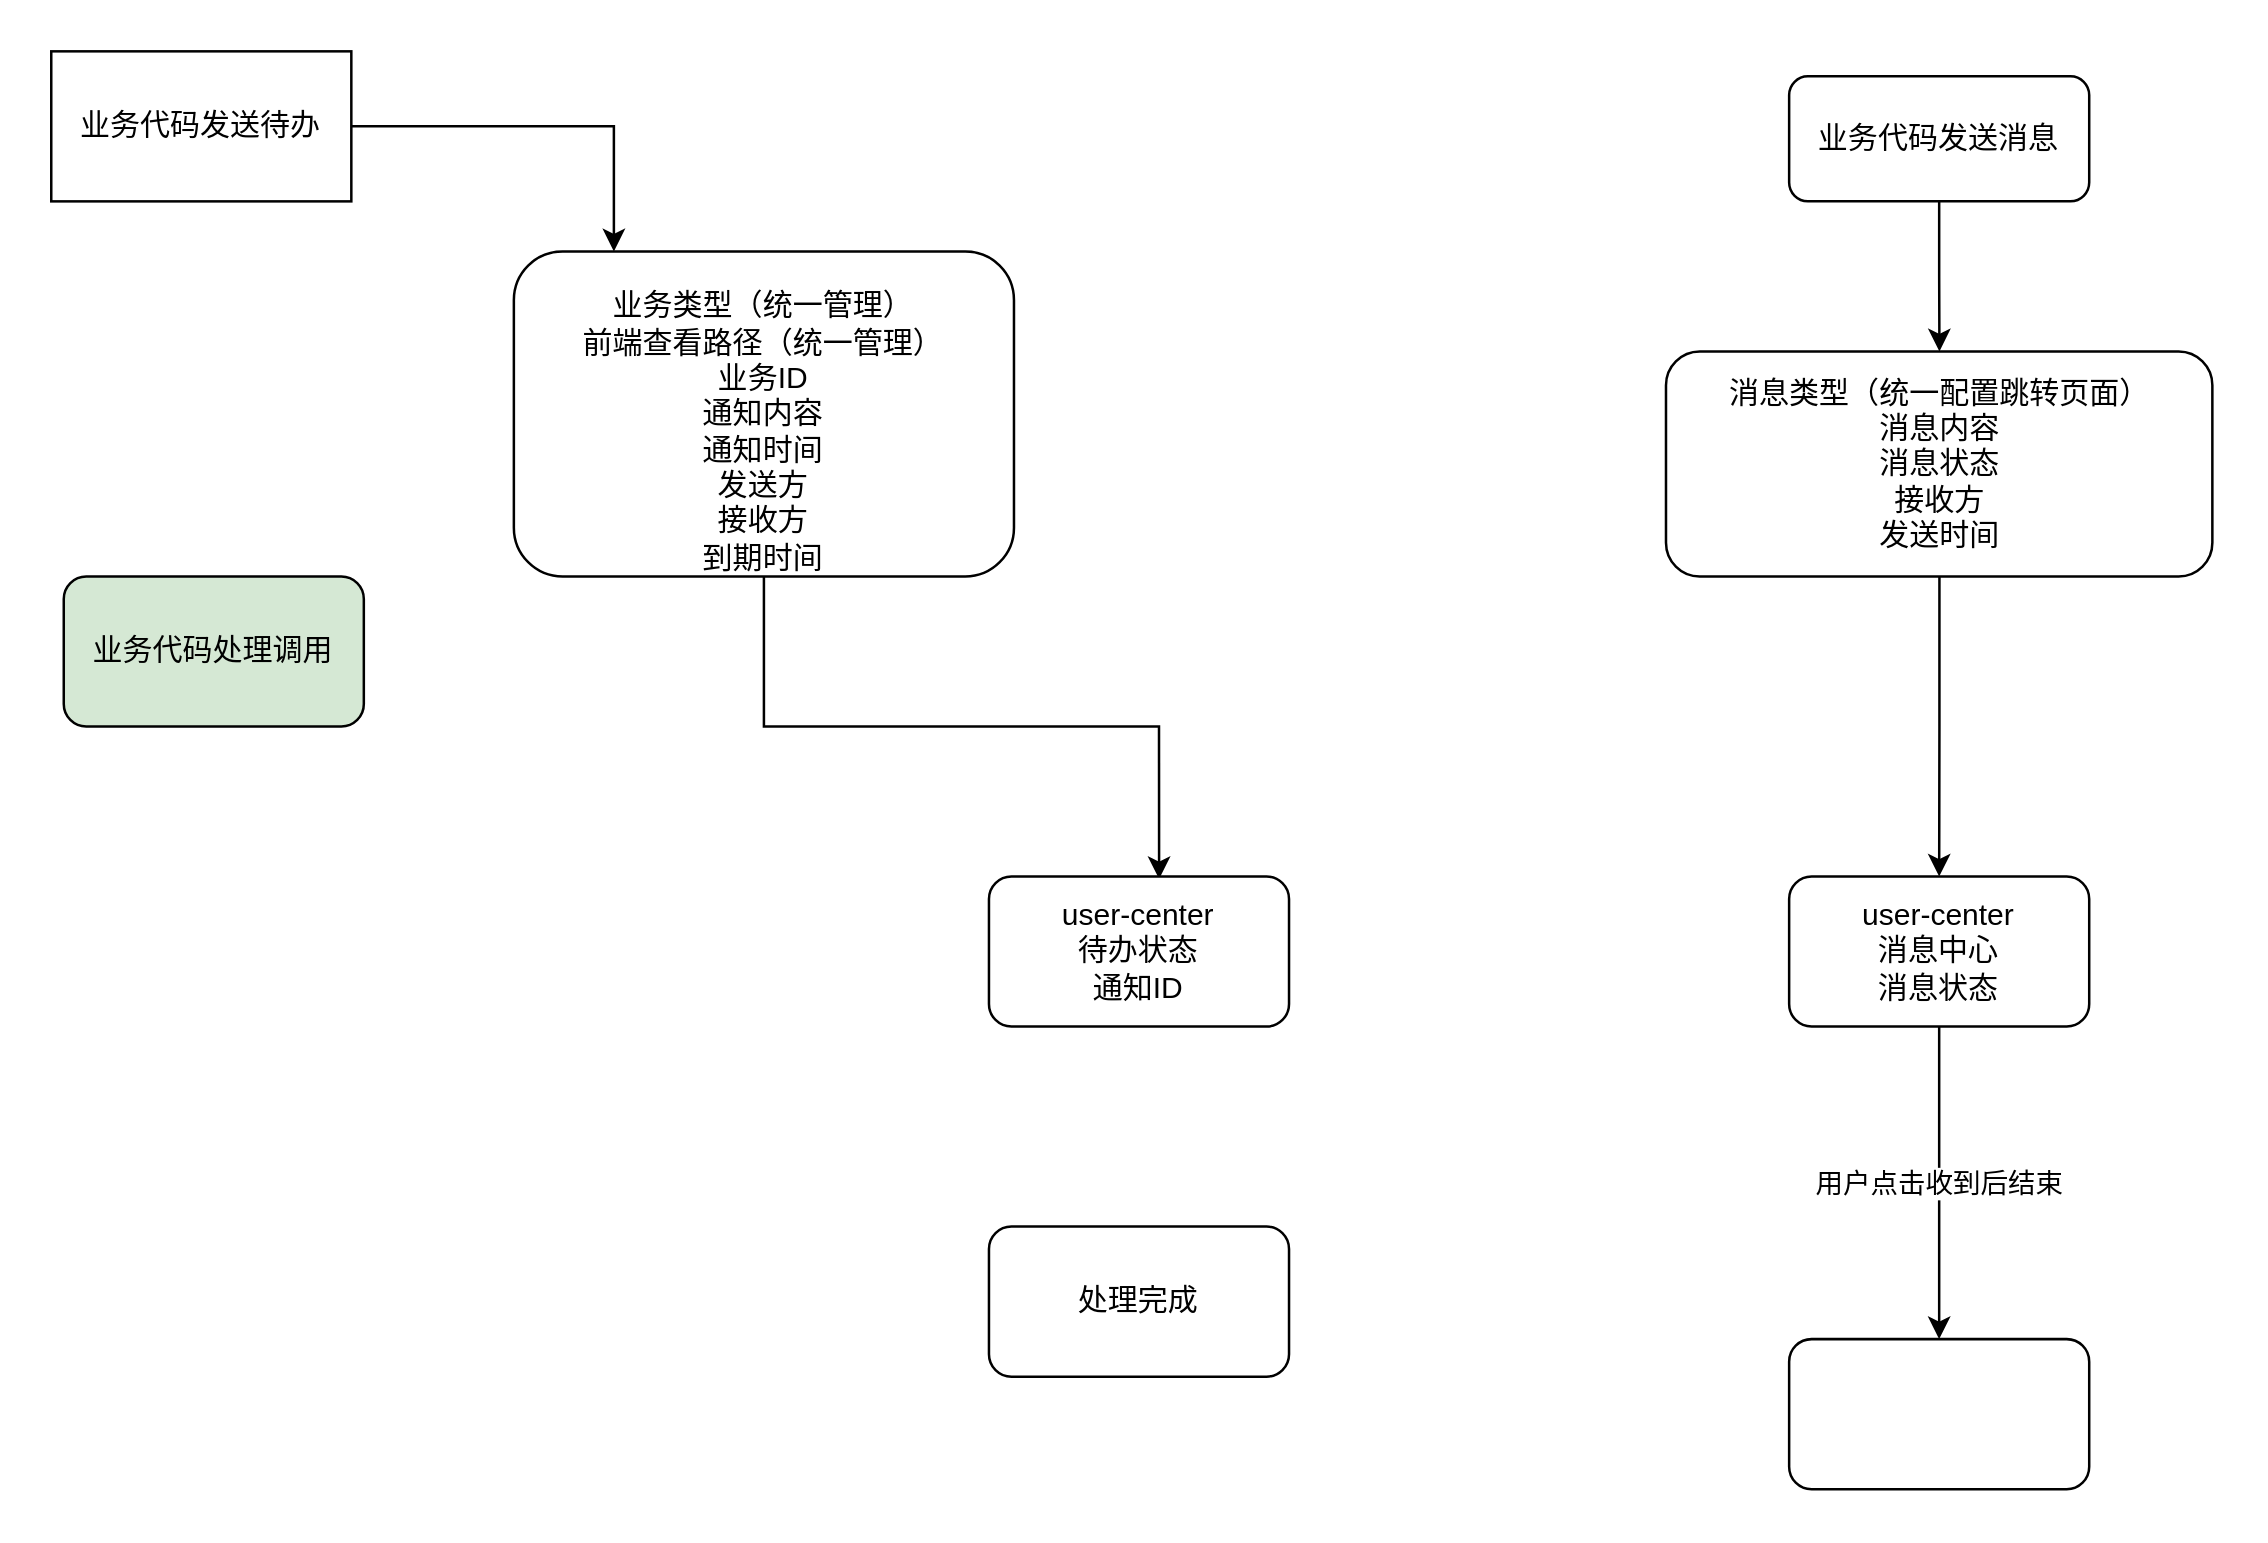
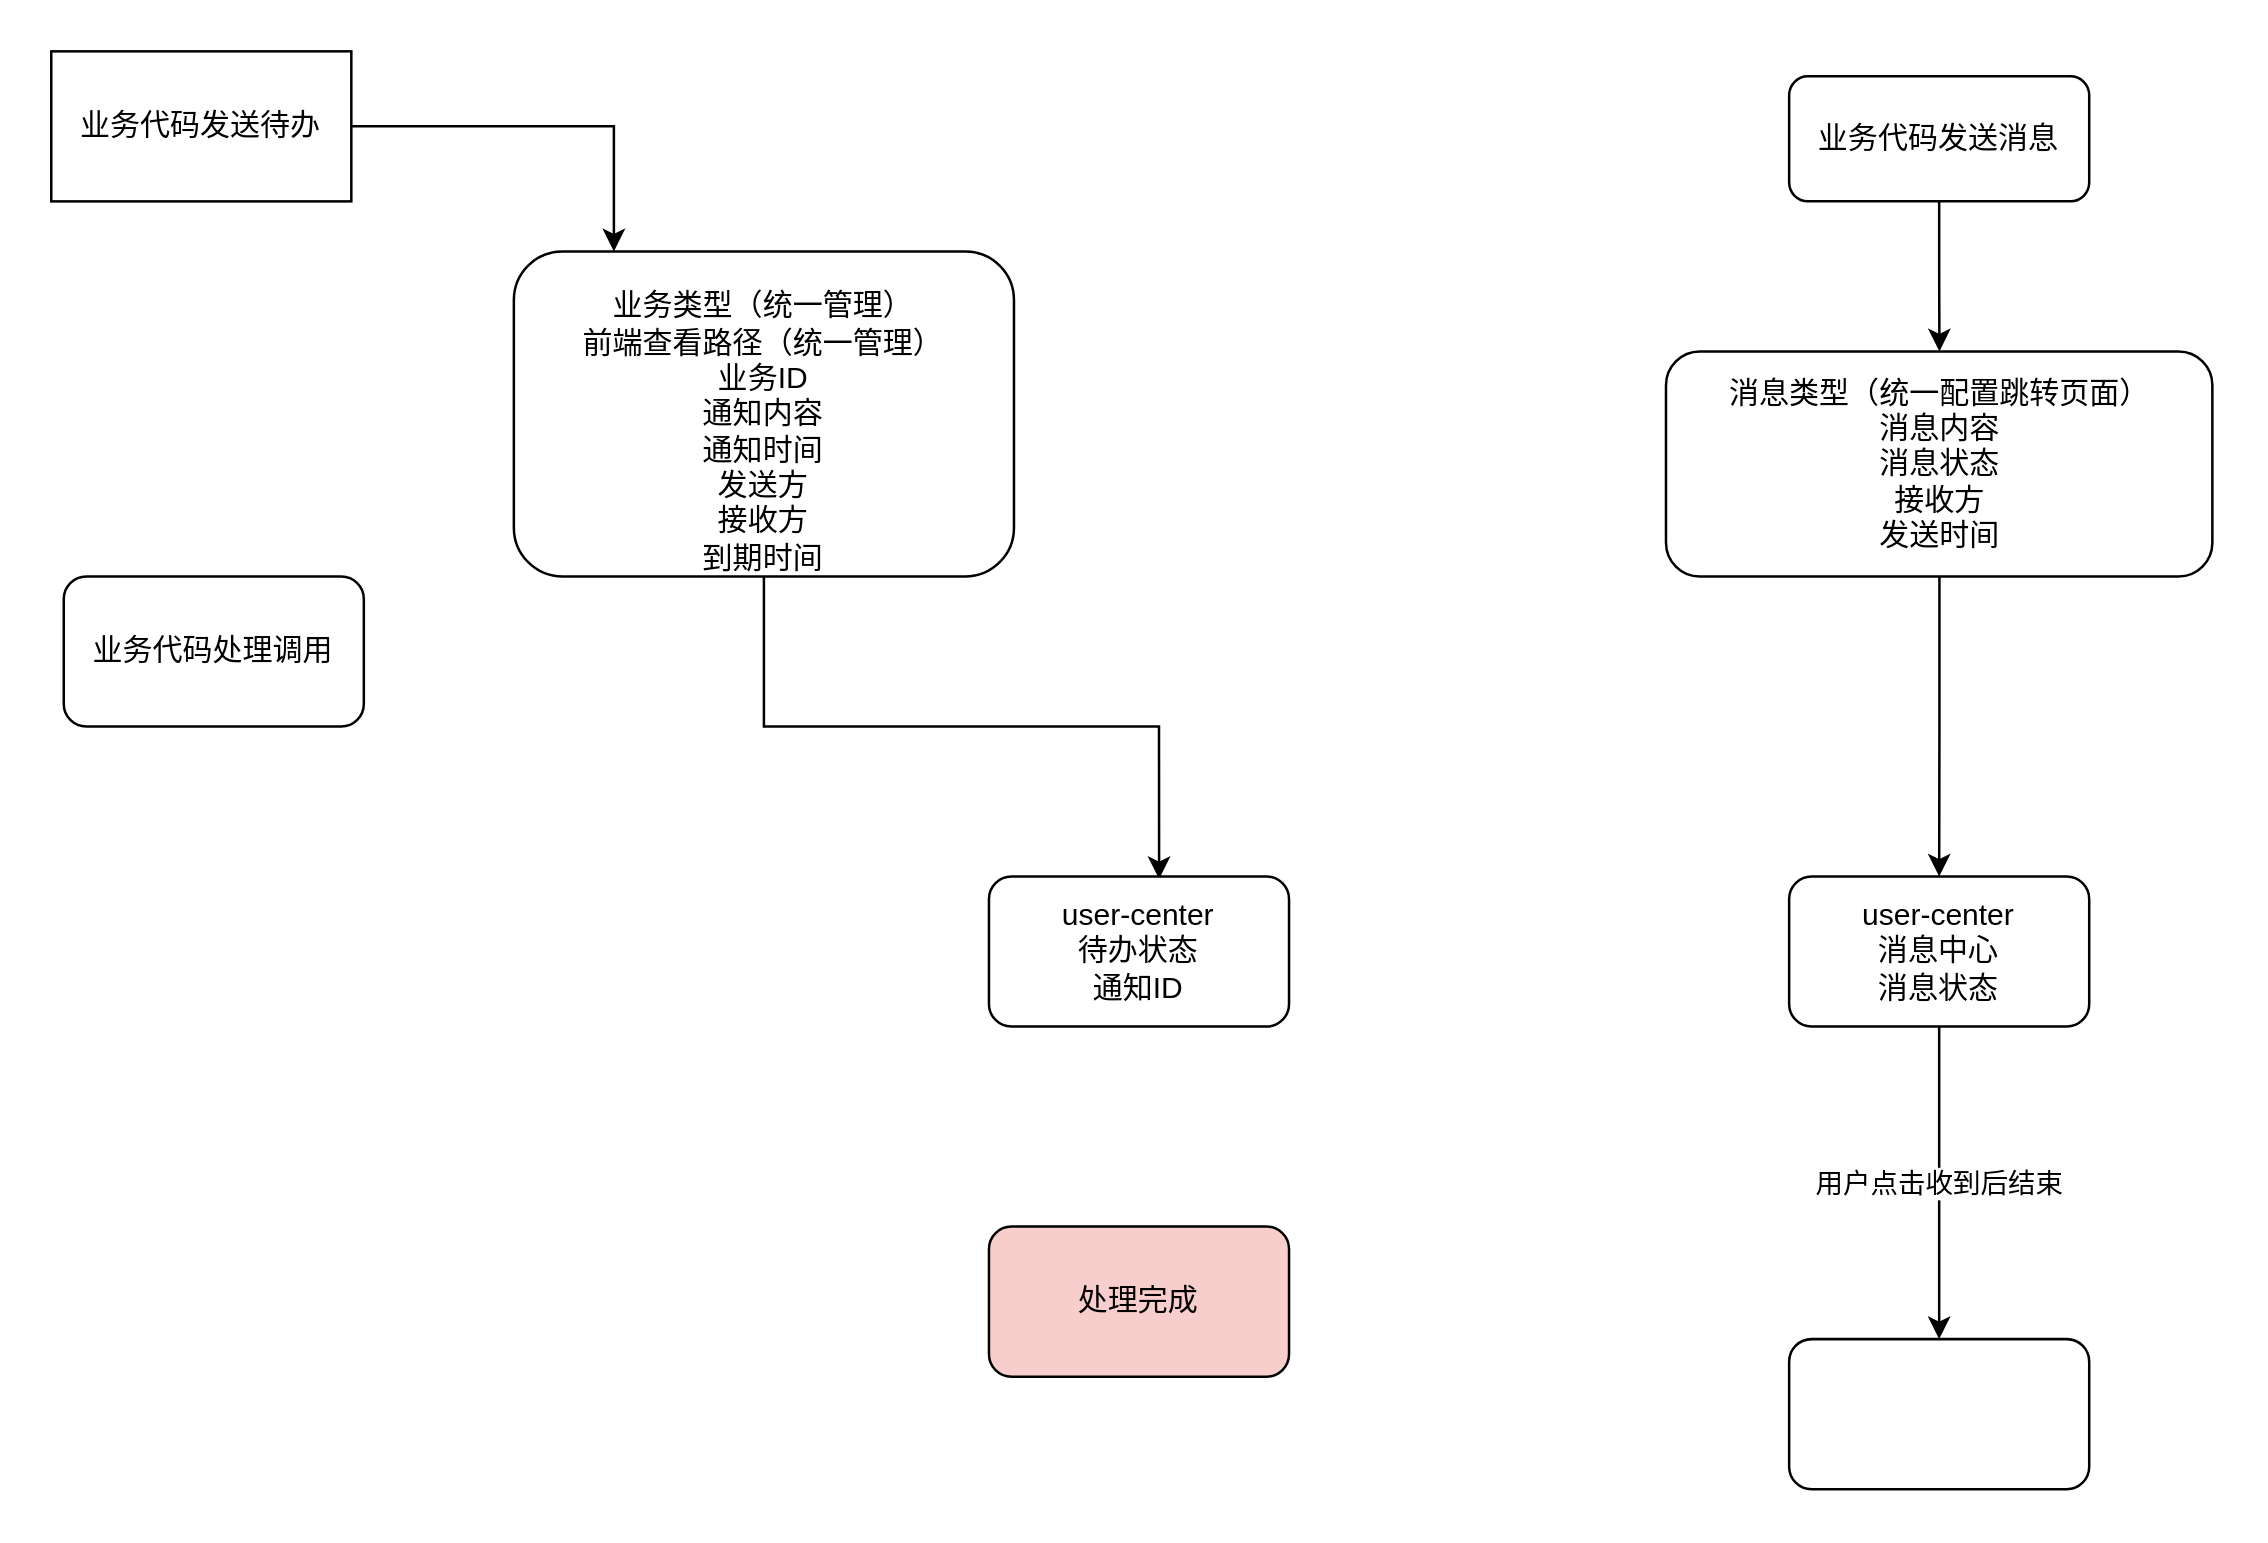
- <mxCell id="7" value="业务代码处理调用" style="rounded=1;whiteSpace=wrap;html=1;fillColor=#d5e8d4;" vertex="1" parent="1"><mxGeometry x="25" y="230" width="120" height="60" as="geometry" /></mxCell>
+ <mxCell id="7" value="业务代码处理调用" style="rounded=1;whiteSpace=wrap;html=1;" vertex="1" parent="1"><mxGeometry x="25" y="230" width="120" height="60" as="geometry" /></mxCell>
- <mxCell id="8" value="处理完成" style="whiteSpace=wrap;html=1;rounded=1;" vertex="1" parent="1"><mxGeometry x="395" y="490" width="120" height="60" as="geometry" /></mxCell>
+ <mxCell id="8" value="处理完成" style="whiteSpace=wrap;html=1;rounded=1;fillColor=#f8cecc;" vertex="1" parent="1"><mxGeometry x="395" y="490" width="120" height="60" as="geometry" /></mxCell>
